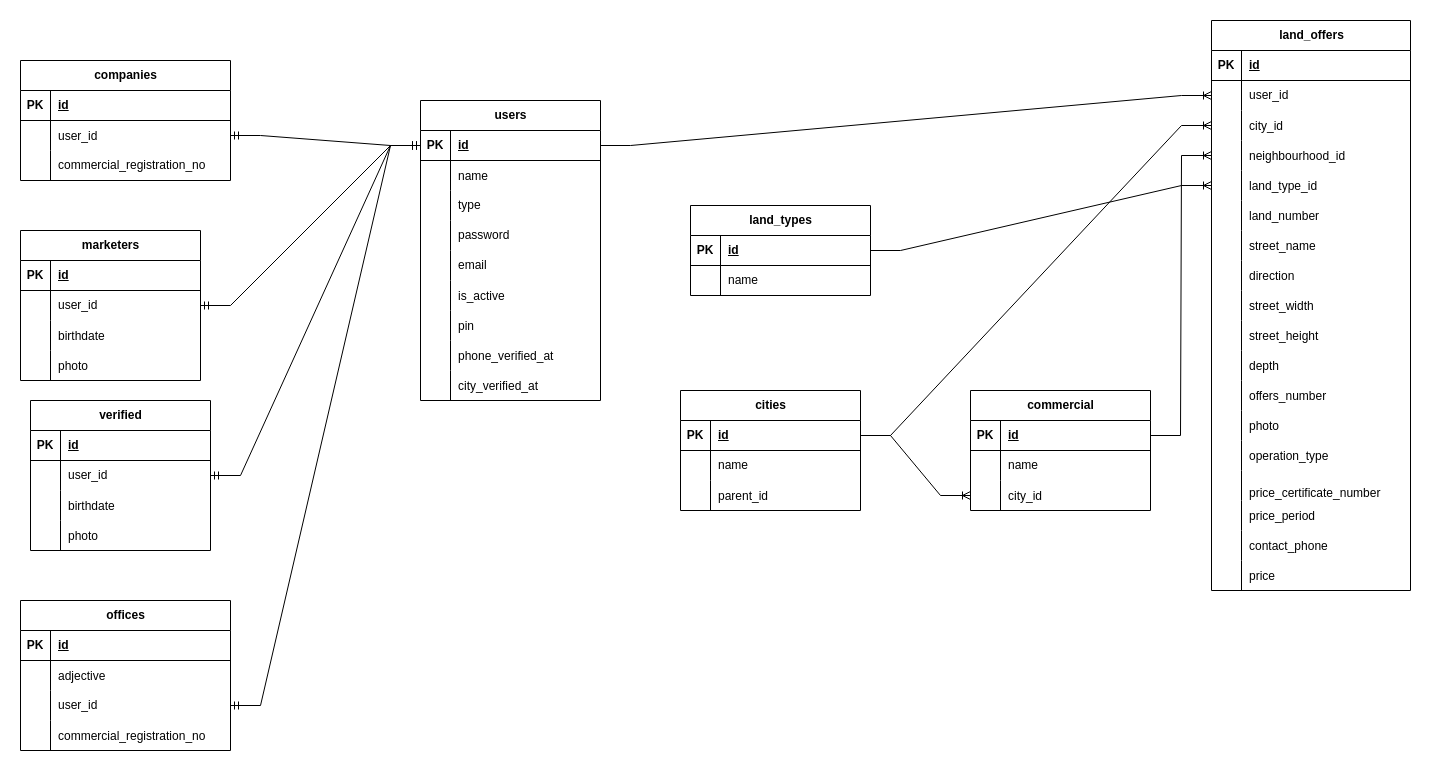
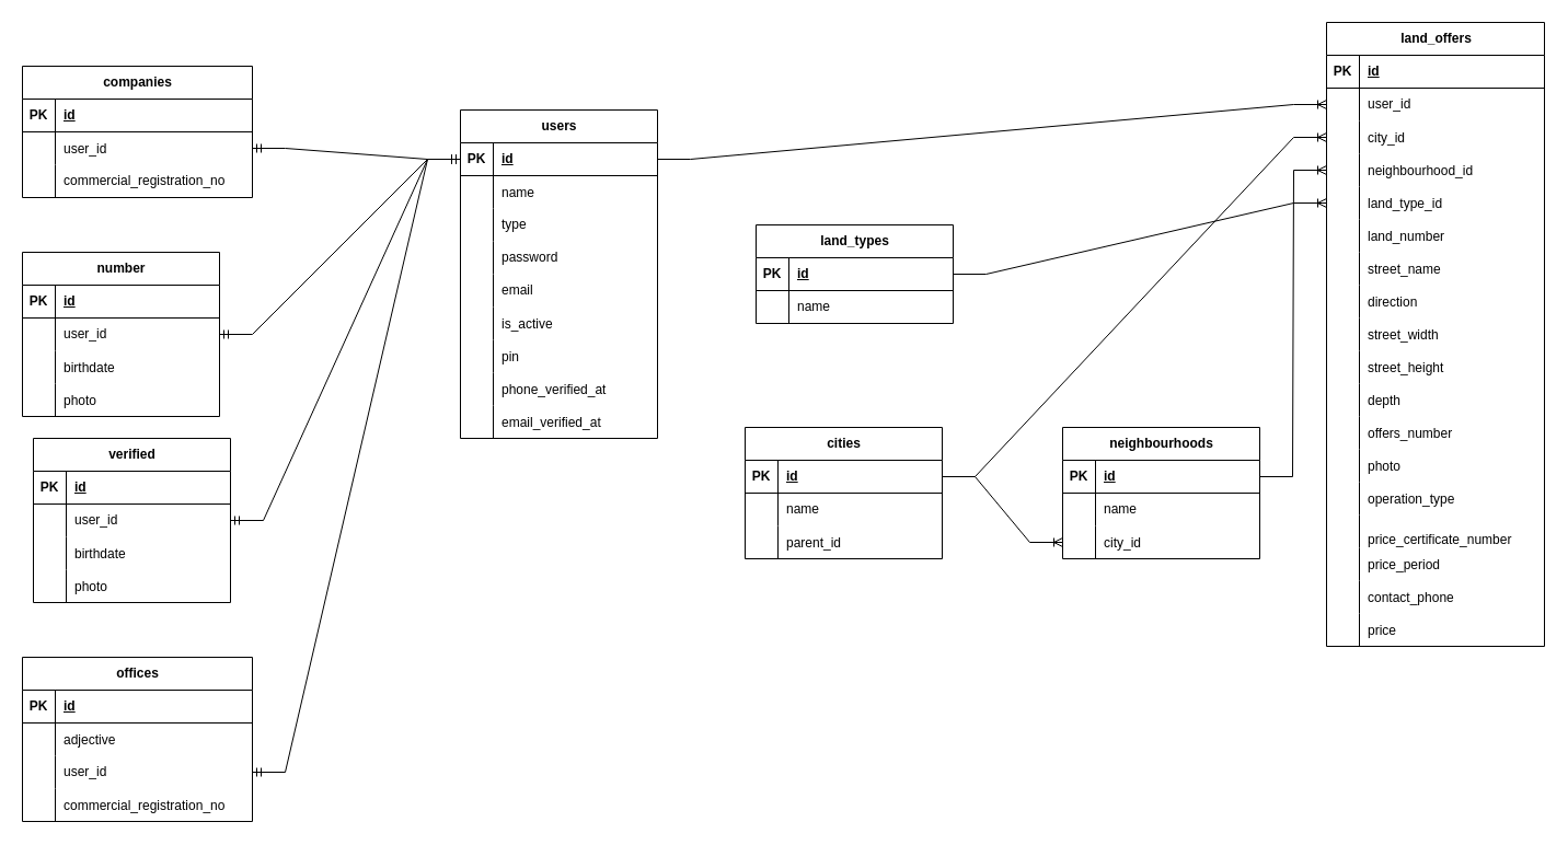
- <mxCell id="40" value="marketers" style="shape=table;startSize=30;container=1;collapsible=1;childLayout=tableLayout;fixedRows=1;rowLines=0;fontStyle=1;align=center;resizeLast=1;html=1;" vertex="1" parent="1"><mxGeometry x="20" y="230" width="180" height="150" as="geometry" /></mxCell>
+ <mxCell id="40" value="number" style="shape=table;startSize=30;container=1;collapsible=1;childLayout=tableLayout;fixedRows=1;rowLines=0;fontStyle=1;align=center;resizeLast=1;html=1;" vertex="1" parent="1"><mxGeometry x="20" y="230" width="180" height="150" as="geometry" /></mxCell>
- <mxCell id="29" value="city_verified_at" style="shape=partialRectangle;connectable=0;fillColor=none;top=0;left=0;bottom=0;right=0;align=left;spacingLeft=6;overflow=hidden;" vertex="1" parent="27"><mxGeometry x="30" width="150" height="30" as="geometry"><mxRectangle width="150" height="30" as="alternateBounds" /></mxGeometry></mxCell>
+ <mxCell id="29" value="email_verified_at" style="shape=partialRectangle;connectable=0;fillColor=none;top=0;left=0;bottom=0;right=0;align=left;spacingLeft=6;overflow=hidden;" vertex="1" parent="27"><mxGeometry x="30" width="150" height="30" as="geometry"><mxRectangle width="150" height="30" as="alternateBounds" /></mxGeometry></mxCell>
- <mxCell id="148" value="commercial" style="shape=table;startSize=30;container=1;collapsible=1;childLayout=tableLayout;fixedRows=1;rowLines=0;fontStyle=1;align=center;resizeLast=1;html=1;" vertex="1" parent="1"><mxGeometry x="970" y="390" width="180" height="120" as="geometry" /></mxCell>
+ <mxCell id="148" value="neighbourhoods" style="shape=table;startSize=30;container=1;collapsible=1;childLayout=tableLayout;fixedRows=1;rowLines=0;fontStyle=1;align=center;resizeLast=1;html=1;" vertex="1" parent="1"><mxGeometry x="970" y="390" width="180" height="120" as="geometry" /></mxCell>
